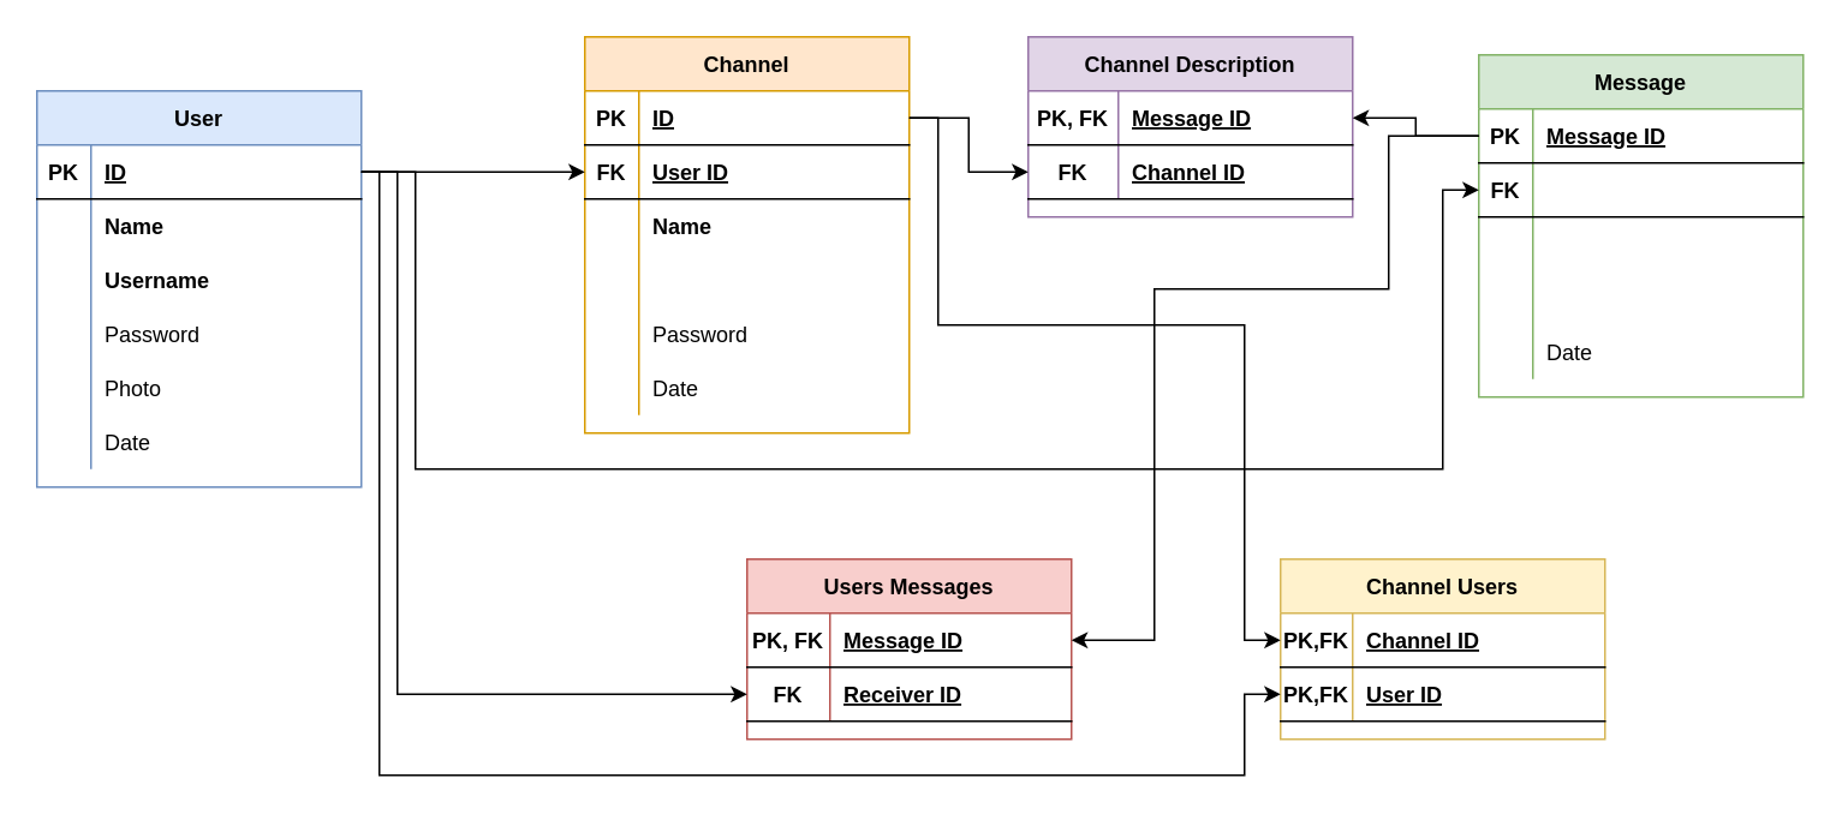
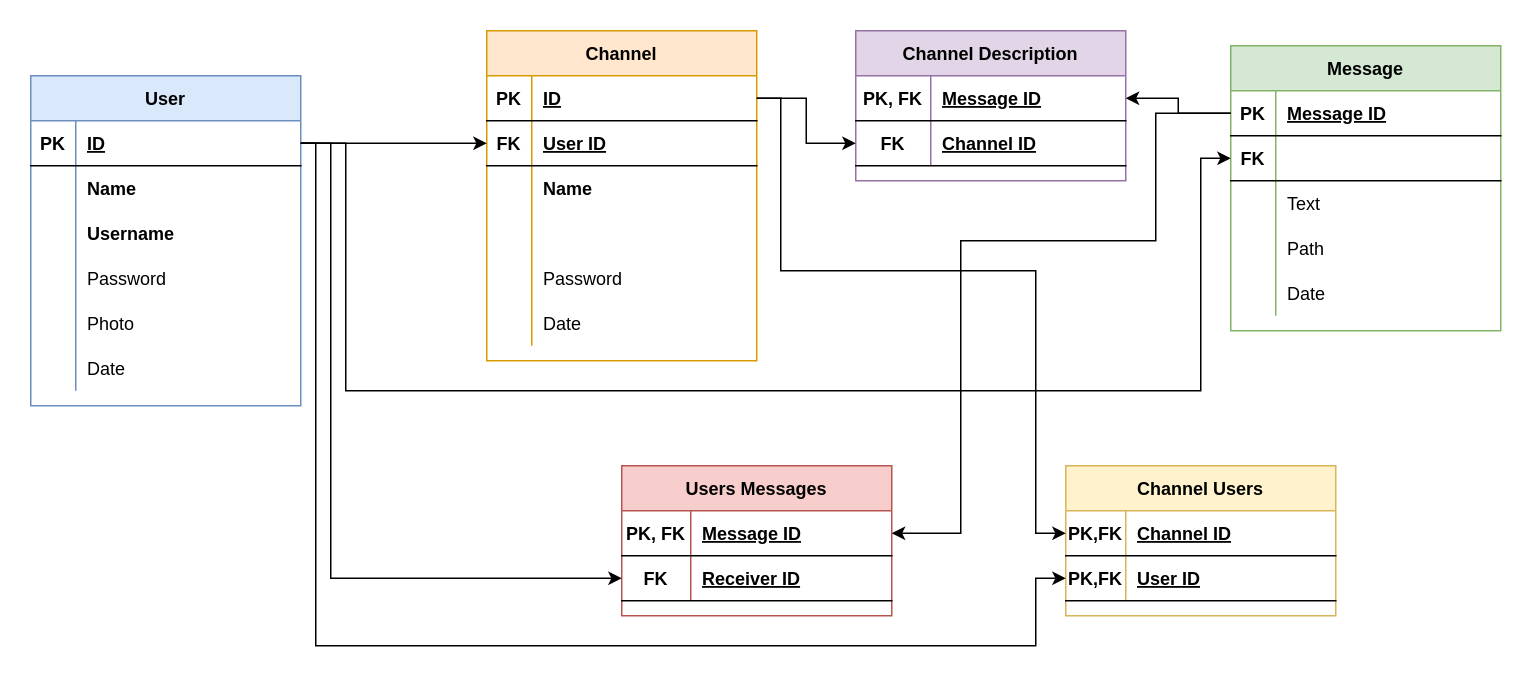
+ <mxCell id="29" value="Text" style="shape=partialRectangle;connectable=0;fillColor=none;top=0;left=0;bottom=0;right=0;align=left;spacingLeft=6;overflow=hidden;" parent="27" vertex="1"><mxGeometry x="30" width="150" height="30" as="geometry" /></mxCell>
+ <mxCell id="32" value="Path" style="shape=partialRectangle;connectable=0;fillColor=none;top=0;left=0;bottom=0;right=0;align=left;spacingLeft=6;overflow=hidden;" parent="30" vertex="1"><mxGeometry x="30" width="150" height="30" as="geometry" /></mxCell>
